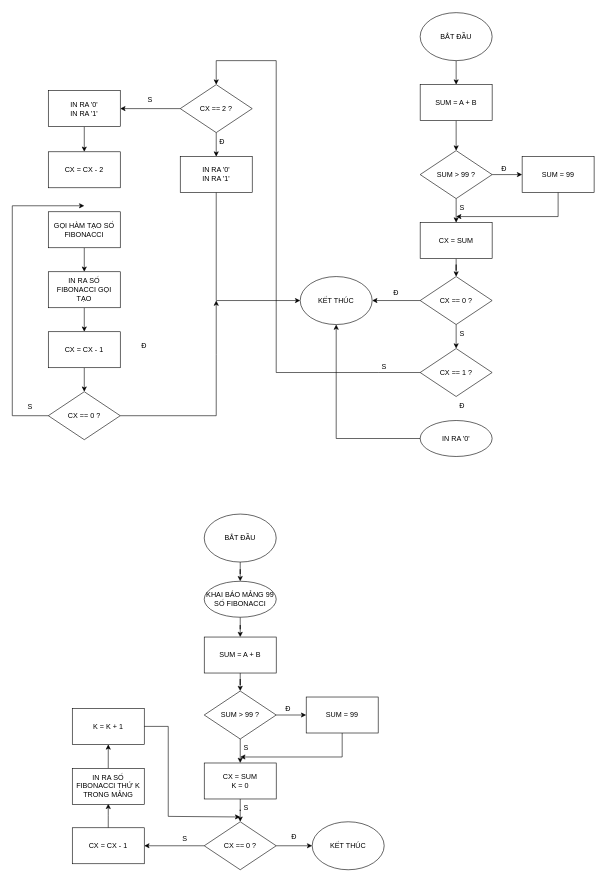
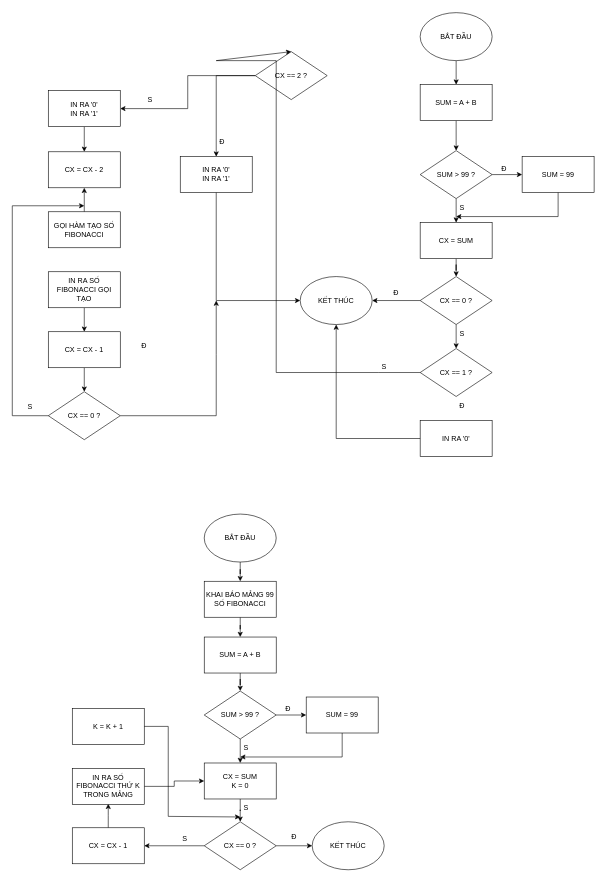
- <mxCell id="21" value="CX == 2 ?" style="rhombus;whiteSpace=wrap;html=1;" vertex="1" parent="1"><mxGeometry x="300" y="140" width="120" height="80" as="geometry" /></mxCell>
+ <mxCell id="21" value="CX == 2 ?" style="rhombus;whiteSpace=wrap;html=1;" vertex="1" parent="1"><mxGeometry x="425" y="85" width="120" height="80" as="geometry" /></mxCell>
- <mxCell id="26" value="" style="edgeStyle=orthogonalEdgeStyle;rounded=0;orthogonalLoop=1;jettySize=auto;html=1;" edge="1" parent="1" source="27" target="29"><mxGeometry relative="1" as="geometry" /></mxCell>
+ <mxCell id="26" value="" style="edgeStyle=orthogonalEdgeStyle;rounded=0;orthogonalLoop=1;jettySize=auto;html=1;" edge="1" parent="1" source="27" target="31"><mxGeometry relative="1" as="geometry" /></mxCell>
- <mxCell id="18" value="IN RA '0'" style="ellipse;whiteSpace=wrap;html=1;" vertex="1" parent="1"><mxGeometry x="700" y="700" width="120" height="60" as="geometry" /></mxCell>
+ <mxCell id="18" value="IN RA '0'" style="rounded=0;whiteSpace=wrap;html=1;" vertex="1" parent="1"><mxGeometry x="700" y="700" width="120" height="60" as="geometry" /></mxCell>
- <mxCell id="62" value="KHAI BÁO MẢNG 99 SỐ FIBONACCI" style="ellipse;whiteSpace=wrap;html=1;" vertex="1" parent="1"><mxGeometry x="340" y="968" width="120" height="60" as="geometry" /></mxCell>
+ <mxCell id="62" value="KHAI BÁO MẢNG 99 SỐ FIBONACCI" style="rounded=0;whiteSpace=wrap;html=1;" vertex="1" parent="1"><mxGeometry x="340" y="968" width="120" height="60" as="geometry" /></mxCell>
- <mxCell id="71" value="" style="edgeStyle=orthogonalEdgeStyle;rounded=0;orthogonalLoop=1;jettySize=auto;html=1;" edge="1" parent="1" source="72" target="73"><mxGeometry relative="1" as="geometry" /></mxCell>
+ <mxCell id="71" value="" style="edgeStyle=orthogonalEdgeStyle;rounded=0;orthogonalLoop=1;jettySize=auto;html=1;" edge="1" parent="1" source="72" target="56"><mxGeometry relative="1" as="geometry" /></mxCell>
